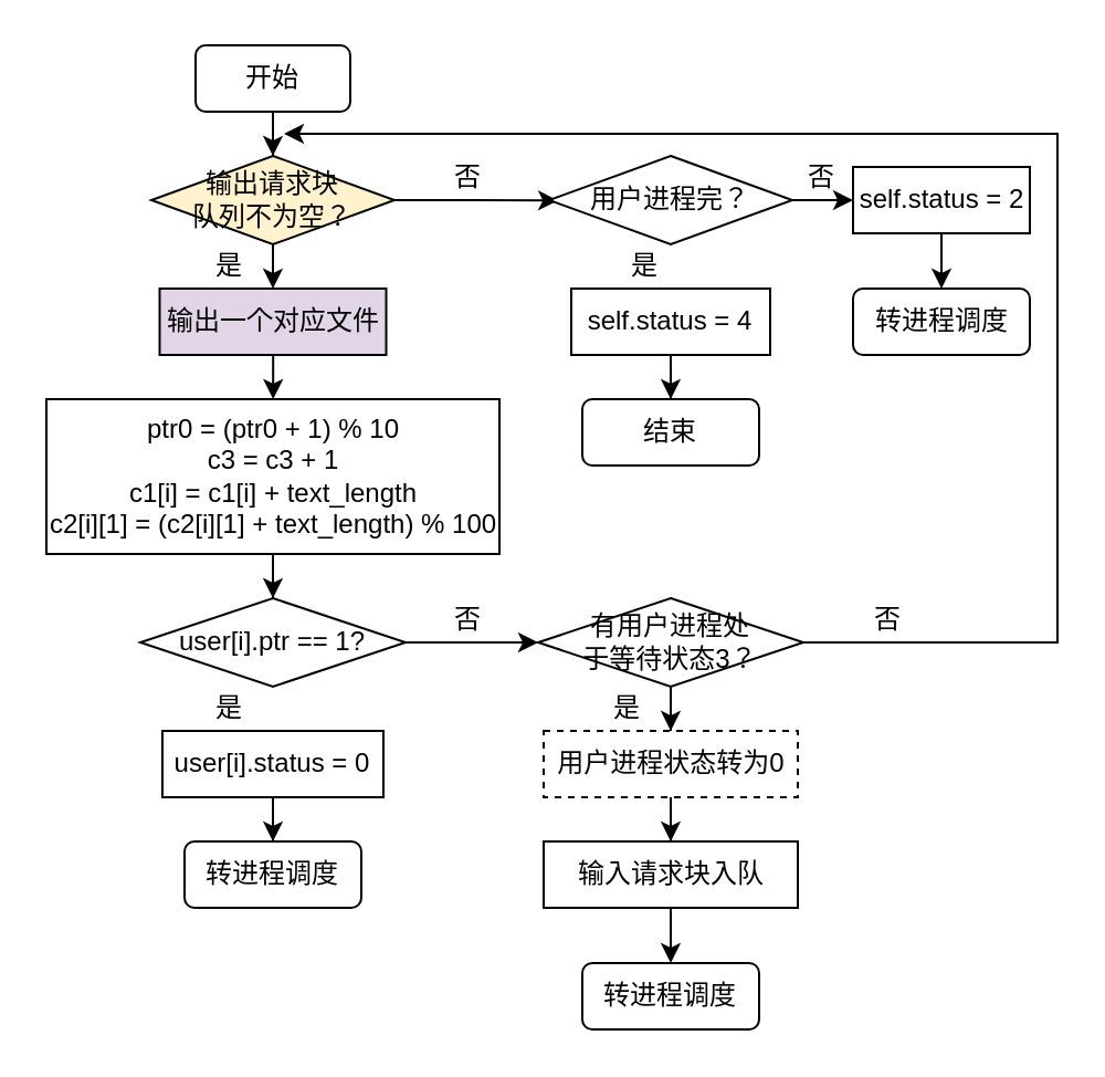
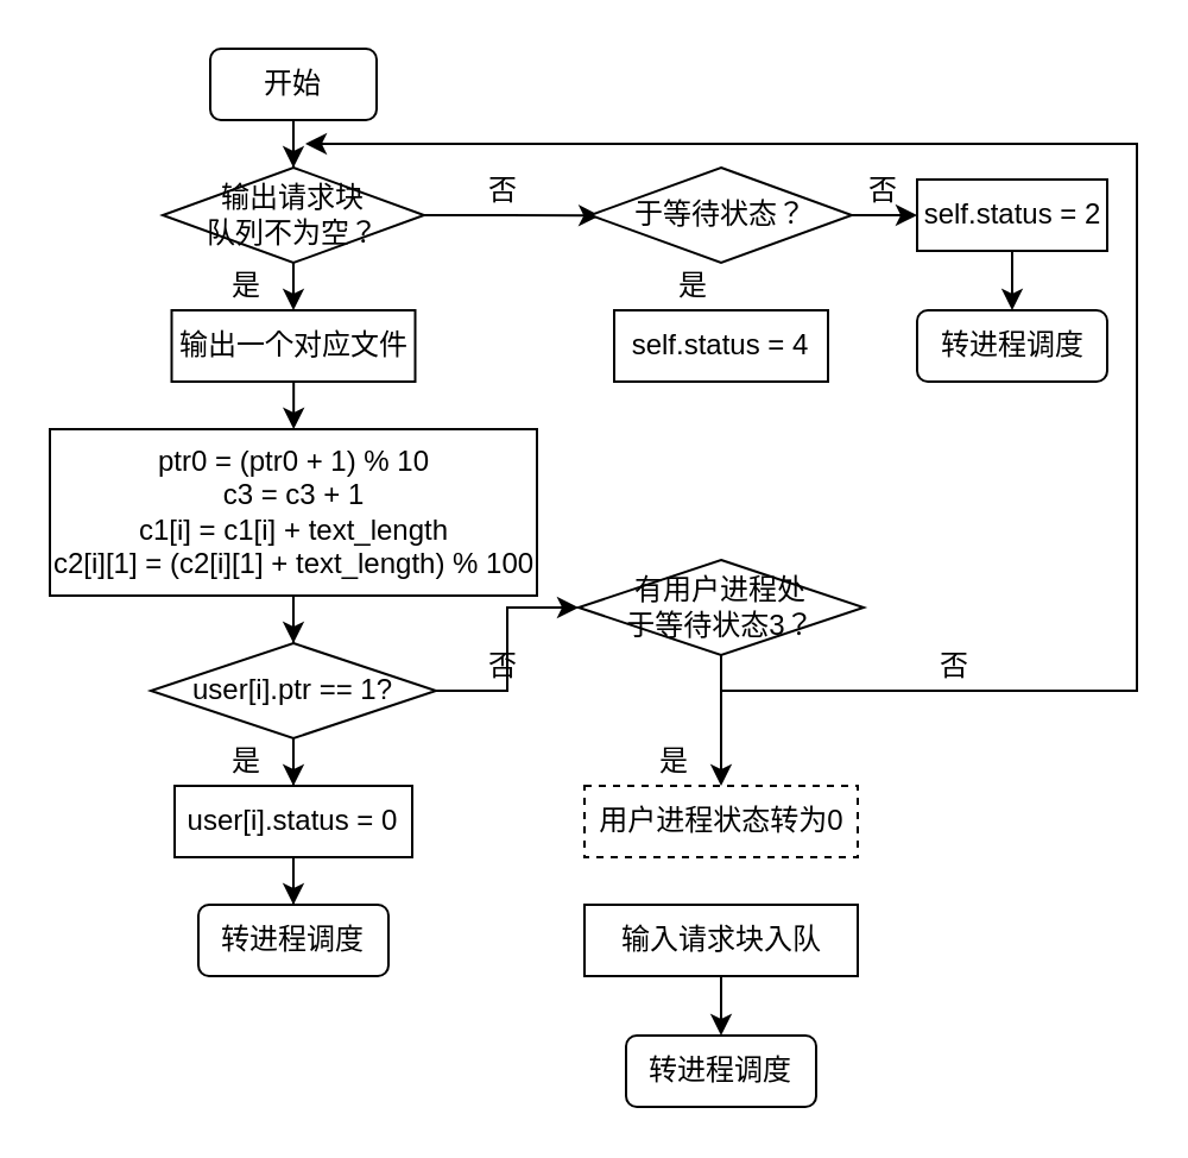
- <mxCell id="6" value="&lt;span&gt;输出请求块&lt;br&gt;队列不为空？&lt;/span&gt;" style="rhombus;whiteSpace=wrap;html=1;fillColor=#fff2cc;" vertex="1" parent="1"><mxGeometry x="68" y="70" width="110" height="40" as="geometry" /></mxCell>
+ <mxCell id="6" value="&lt;span&gt;输出请求块&lt;br&gt;队列不为空？&lt;/span&gt;" style="rhombus;whiteSpace=wrap;html=1;" vertex="1" parent="1"><mxGeometry x="68" y="70" width="110" height="40" as="geometry" /></mxCell>
- <mxCell id="12" value="&lt;span&gt;用户进程完？&lt;/span&gt;" style="rhombus;whiteSpace=wrap;html=1;" vertex="1" parent="1"><mxGeometry x="248" y="70" width="110" height="40" as="geometry" /></mxCell>
+ <mxCell id="12" value="&lt;span&gt;于等待状态？&lt;/span&gt;" style="rhombus;whiteSpace=wrap;html=1;" vertex="1" parent="1"><mxGeometry x="248" y="70" width="110" height="40" as="geometry" /></mxCell>
- <mxCell id="8" value="输出一个对应文件" style="whiteSpace=wrap;html=1;fillColor=#e1d5e7;" vertex="1" parent="1"><mxGeometry x="71.75" y="130" width="102.5" height="30" as="geometry" /></mxCell>
+ <mxCell id="8" value="输出一个对应文件" style="whiteSpace=wrap;html=1;" vertex="1" parent="1"><mxGeometry x="71.75" y="130" width="102.5" height="30" as="geometry" /></mxCell>
- <mxCell id="9" value="" style="edgeStyle=orthogonalEdgeStyle;rounded=0;orthogonalLoop=1;jettySize=auto;html=1;" edge="1" parent="1" source="10" target="18"><mxGeometry relative="1" as="geometry" /></mxCell>
- <mxCell id="18" value="结束" style="whiteSpace=wrap;html=1;rounded=1;" vertex="1" parent="1"><mxGeometry x="263" y="180" width="80" height="30" as="geometry" /></mxCell>
- <mxCell id="31" value="有用户进程处&lt;br&gt;于等待状态3？" style="rhombus;whiteSpace=wrap;html=1;" vertex="1" parent="1"><mxGeometry x="243" y="270" width="120" height="40" as="geometry" /></mxCell>
+ <mxCell id="31" value="有用户进程处&lt;br&gt;于等待状态3？" style="rhombus;whiteSpace=wrap;html=1;" vertex="1" parent="1"><mxGeometry x="243" y="235" width="120" height="40" as="geometry" /></mxCell>
+ <mxCell id="23" style="edgeStyle=orthogonalEdgeStyle;rounded=0;orthogonalLoop=1;jettySize=auto;html=1;" edge="1" parent="1" source="25" target="27"><mxGeometry relative="1" as="geometry" /></mxCell>
- <mxCell id="34" value="" style="edgeStyle=orthogonalEdgeStyle;rounded=0;orthogonalLoop=1;jettySize=auto;html=1;entryX=0.5;entryY=0;entryDx=0;entryDy=0;" edge="1" parent="1" source="35" target="39"><mxGeometry relative="1" as="geometry"><mxPoint x="303.024" y="380" as="targetPoint" /></mxGeometry></mxCell>
